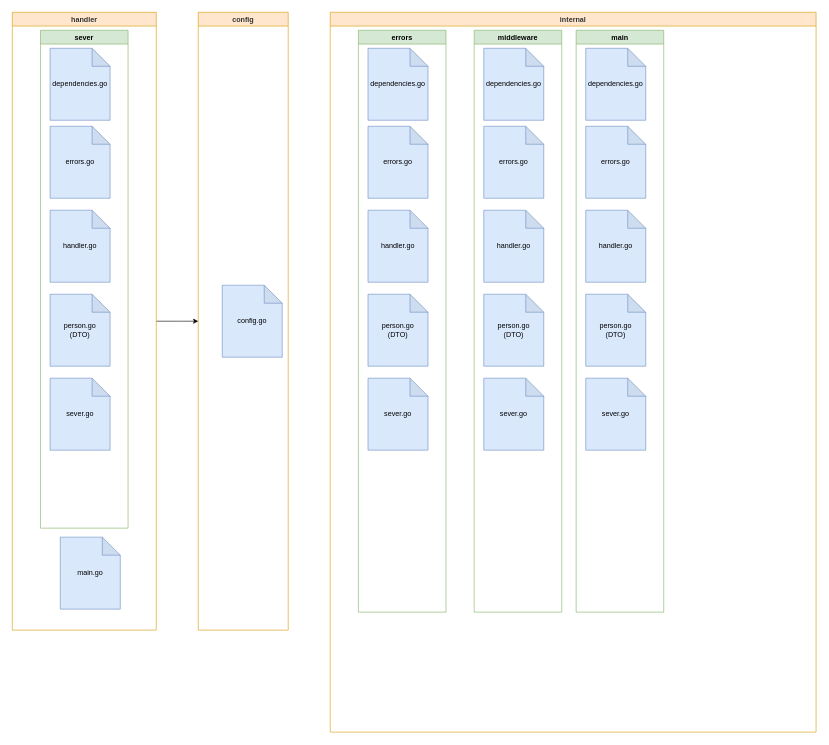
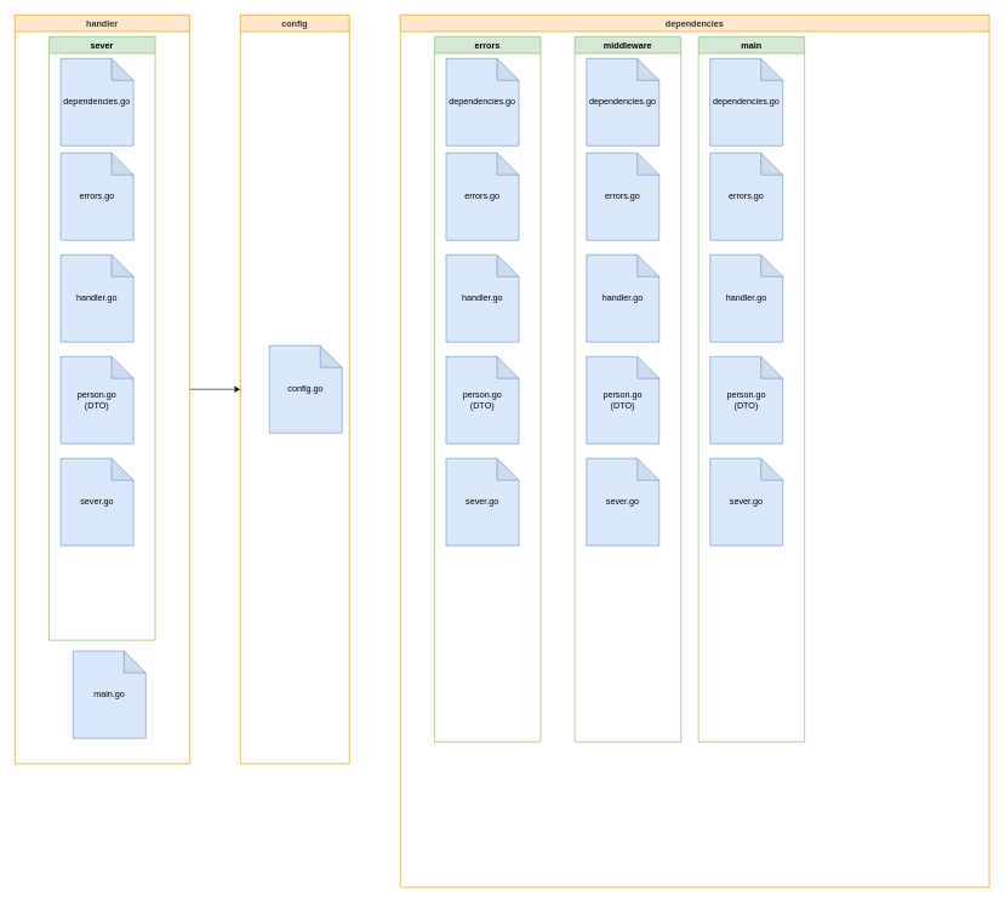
- <mxCell id="13" value="internal" style="swimlane;whiteSpace=wrap;html=1;fillColor=#ffe6cc;fontColor=#333333;strokeColor=#d79b00;" vertex="1" parent="1"><mxGeometry x="550" y="20" width="810" height="1200" as="geometry" /></mxCell>
+ <mxCell id="13" value="dependencies" style="swimlane;whiteSpace=wrap;html=1;fillColor=#ffe6cc;fontColor=#333333;strokeColor=#d79b00;" vertex="1" parent="1"><mxGeometry x="550" y="20" width="810" height="1200" as="geometry" /></mxCell>
